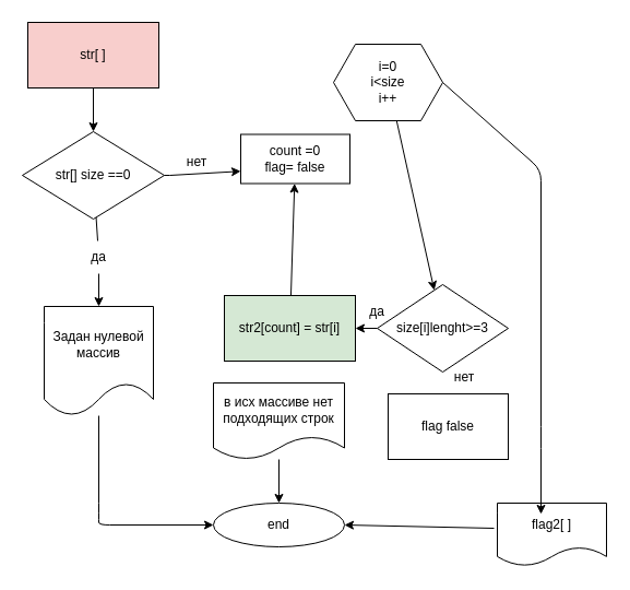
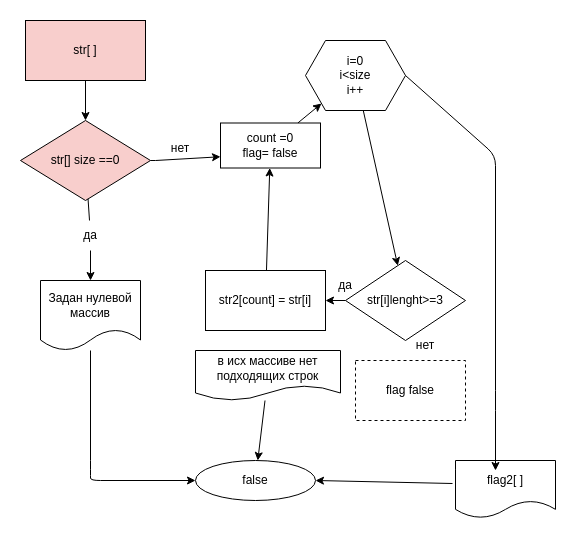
+ <mxCell id="8" value="" style="edgeStyle=none;html=1;" parent="1" source="9" target="3" edge="1"><mxGeometry relative="1" as="geometry" /></mxCell>
- <mxCell id="14" value="str[] size ==0" style="rhombus;whiteSpace=wrap;html=1;" parent="1" vertex="1"><mxGeometry x="20" y="120" width="130" height="80" as="geometry" /></mxCell>
+ <mxCell id="14" value="str[] size ==0" style="rhombus;whiteSpace=wrap;html=1;fillColor=#f8cecc;" parent="1" vertex="1"><mxGeometry x="20" y="120" width="130" height="80" as="geometry" /></mxCell>
- <mxCell id="18" value="str2[count] = str[i]" style="whiteSpace=wrap;html=1;fillColor=#d5e8d4;" parent="1" vertex="1"><mxGeometry x="205" y="270" width="120" height="60" as="geometry" /></mxCell>
+ <mxCell id="18" value="str2[count] = str[i]" style="whiteSpace=wrap;html=1;" parent="1" vertex="1"><mxGeometry x="205" y="270" width="120" height="60" as="geometry" /></mxCell>
- <mxCell id="12" value="size[i]lenght&amp;gt;=3" style="rhombus;whiteSpace=wrap;html=1;" parent="1" vertex="1"><mxGeometry x="345" y="260" width="120" height="80" as="geometry" /></mxCell>
+ <mxCell id="12" value="str[i]lenght&amp;gt;=3" style="rhombus;whiteSpace=wrap;html=1;" parent="1" vertex="1"><mxGeometry x="345" y="260" width="120" height="80" as="geometry" /></mxCell>
- <mxCell id="5" value="Задан нулевой массив" style="shape=document;whiteSpace=wrap;html=1;boundedLbl=1;" parent="1" vertex="1"><mxGeometry x="40" y="280" width="100" height="100" as="geometry" /></mxCell>
+ <mxCell id="5" value="Задан нулевой массив" style="shape=document;whiteSpace=wrap;html=1;boundedLbl=1;" parent="1" vertex="1"><mxGeometry x="40" y="280" width="100" height="70" as="geometry" /></mxCell>
- <mxCell id="28" value="в исх массиве нет подходящих строк" style="shape=document;whiteSpace=wrap;html=1;boundedLbl=1;" parent="1" vertex="1"><mxGeometry x="195" y="350" width="120" height="70" as="geometry" /></mxCell>
+ <mxCell id="28" value="в исх массиве нет подходящих строк" style="shape=document;whiteSpace=wrap;html=1;boundedLbl=1;" parent="1" vertex="1"><mxGeometry x="195" y="350" width="145" height="50" as="geometry" /></mxCell>
- <mxCell id="26" value="flag false" style="whiteSpace=wrap;html=1;" parent="1" vertex="1"><mxGeometry x="355" y="360" width="110" height="60" as="geometry" /></mxCell>
+ <mxCell id="26" value="flag false" style="whiteSpace=wrap;html=1;dashed=1;" parent="1" vertex="1"><mxGeometry x="355" y="360" width="110" height="60" as="geometry" /></mxCell>
- <mxCell id="10" value="end" style="ellipse;whiteSpace=wrap;html=1;" parent="1" vertex="1"><mxGeometry x="195" y="460" width="120" height="40" as="geometry" /></mxCell>
+ <mxCell id="10" value="false" style="ellipse;whiteSpace=wrap;html=1;" parent="1" vertex="1"><mxGeometry x="195" y="460" width="120" height="40" as="geometry" /></mxCell>
